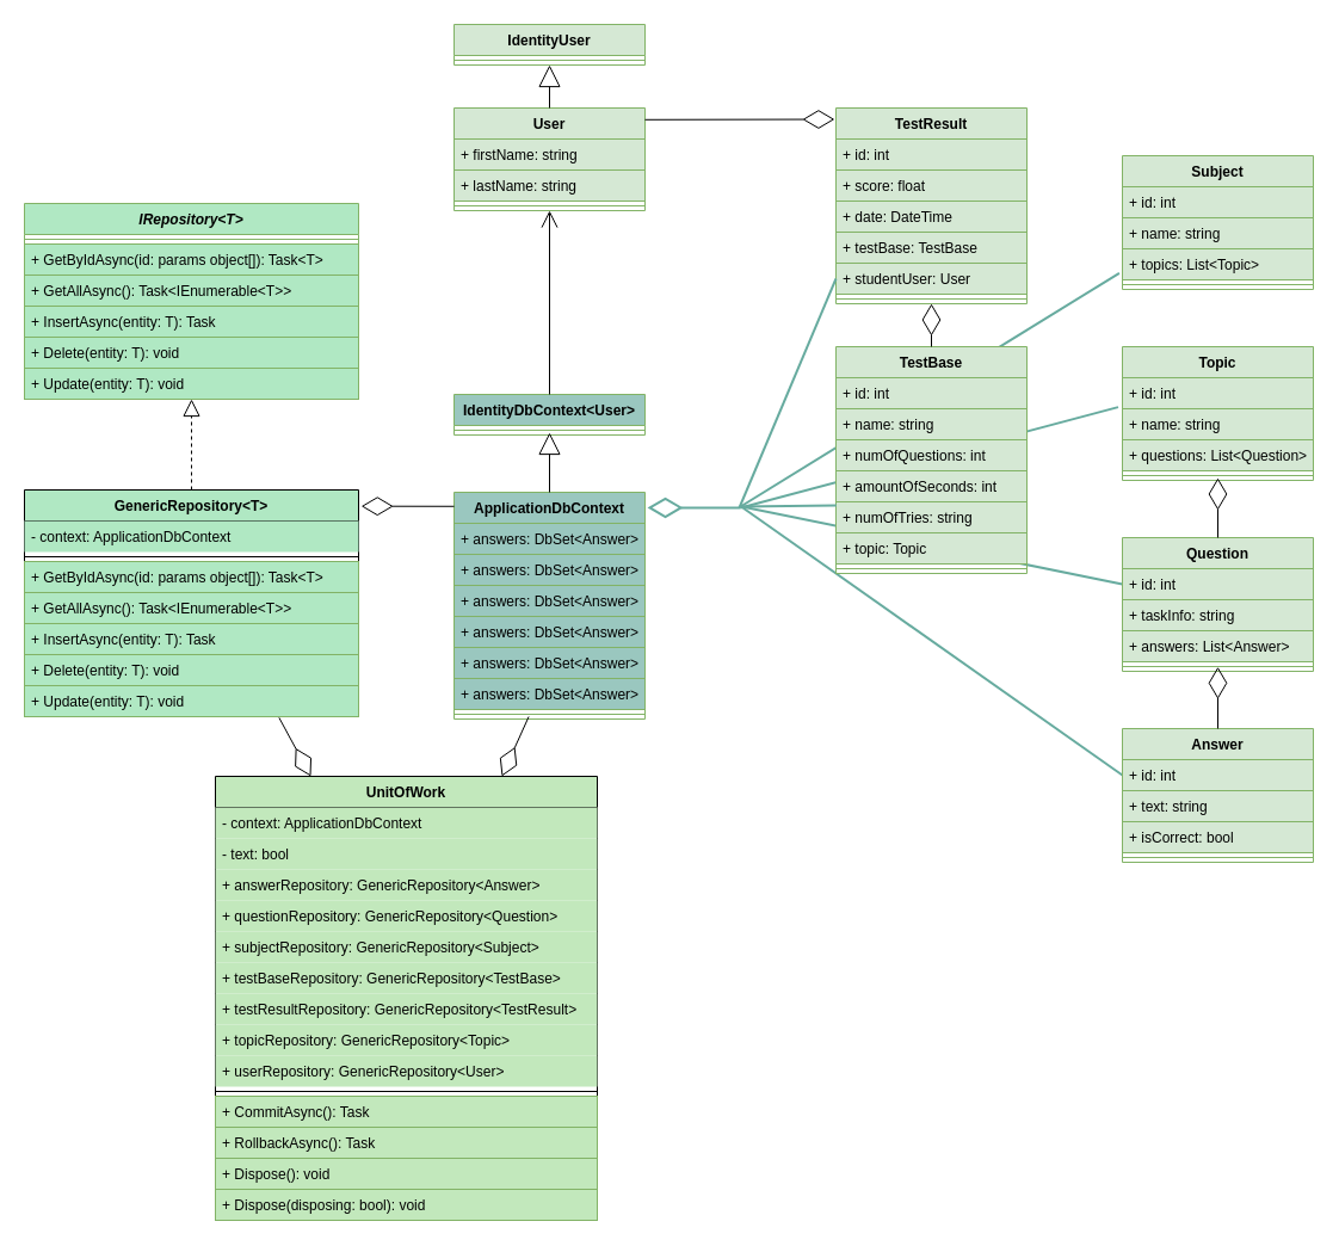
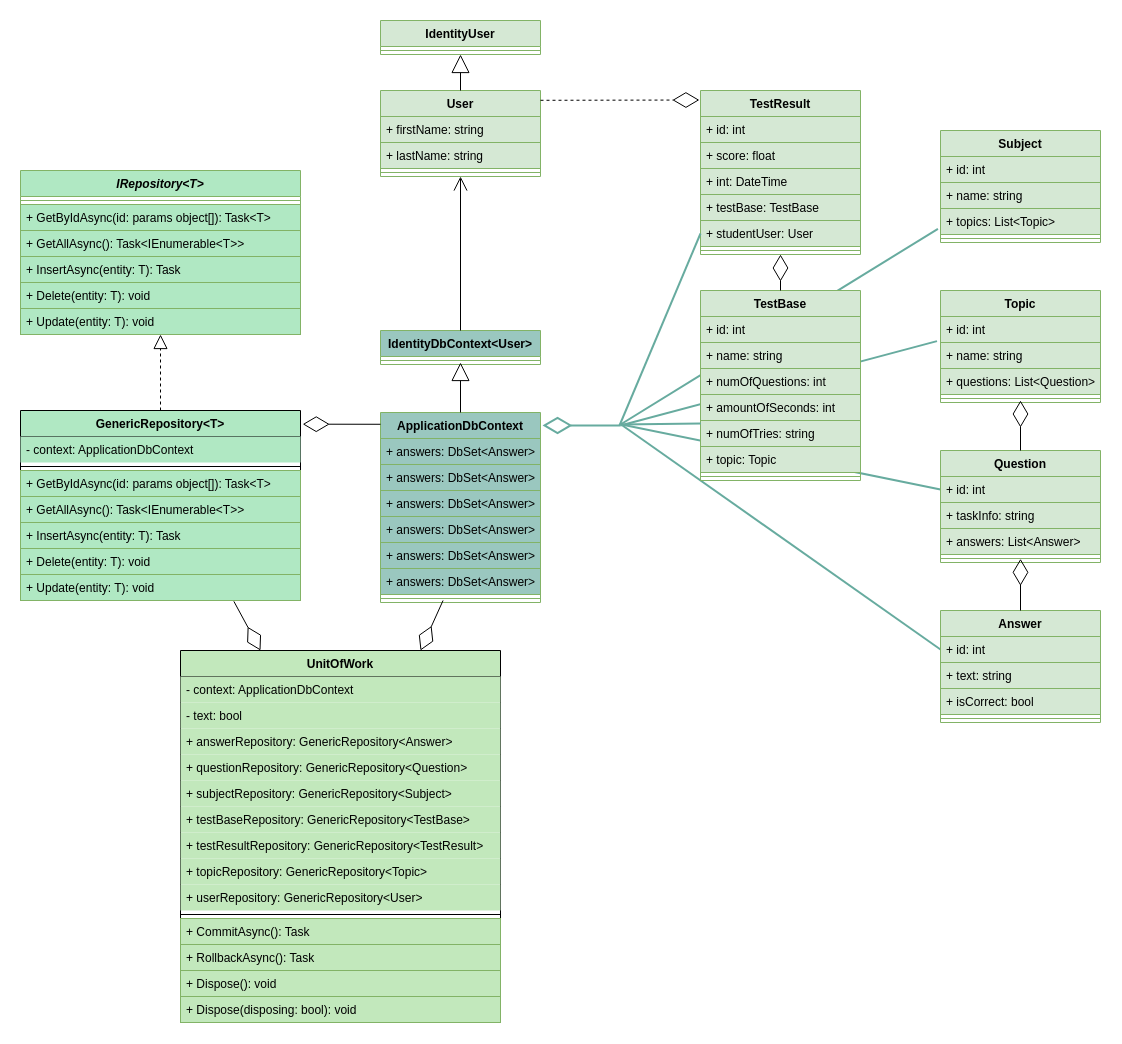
- <mxCell id="51" value="" style="endArrow=diamondThin;endFill=0;endSize=24;html=1;exitX=1;exitY=0.114;exitDx=0;exitDy=0;exitPerimeter=0;entryX=-0.007;entryY=0.058;entryDx=0;entryDy=0;entryPerimeter=0;" parent="1" source="6" target="44" edge="1"><mxGeometry width="160" relative="1" as="geometry"><mxPoint x="640" y="100" as="sourcePoint" /><mxPoint x="680" y="100" as="targetPoint" /></mxGeometry></mxCell>
+ <mxCell id="51" value="" style="endArrow=diamondThin;endFill=0;endSize=24;html=1;exitX=1;exitY=0.114;exitDx=0;exitDy=0;exitPerimeter=0;entryX=-0.007;entryY=0.058;entryDx=0;entryDy=0;entryPerimeter=0;dashed=1;" parent="1" source="6" target="44" edge="1"><mxGeometry width="160" relative="1" as="geometry"><mxPoint x="640" y="100" as="sourcePoint" /><mxPoint x="680" y="100" as="targetPoint" /></mxGeometry></mxCell>
- <mxCell id="47" value="+ date: DateTime" style="text;strokeColor=#82b366;fillColor=#d5e8d4;align=left;verticalAlign=top;spacingLeft=4;spacingRight=4;overflow=hidden;rotatable=0;points=[[0,0.5],[1,0.5]];portConstraint=eastwest;" parent="44" vertex="1"><mxGeometry y="78" width="160" height="26" as="geometry" /></mxCell>
+ <mxCell id="47" value="+ int: DateTime" style="text;strokeColor=#82b366;fillColor=#d5e8d4;align=left;verticalAlign=top;spacingLeft=4;spacingRight=4;overflow=hidden;rotatable=0;points=[[0,0.5],[1,0.5]];portConstraint=eastwest;" parent="44" vertex="1"><mxGeometry y="78" width="160" height="26" as="geometry" /></mxCell>
